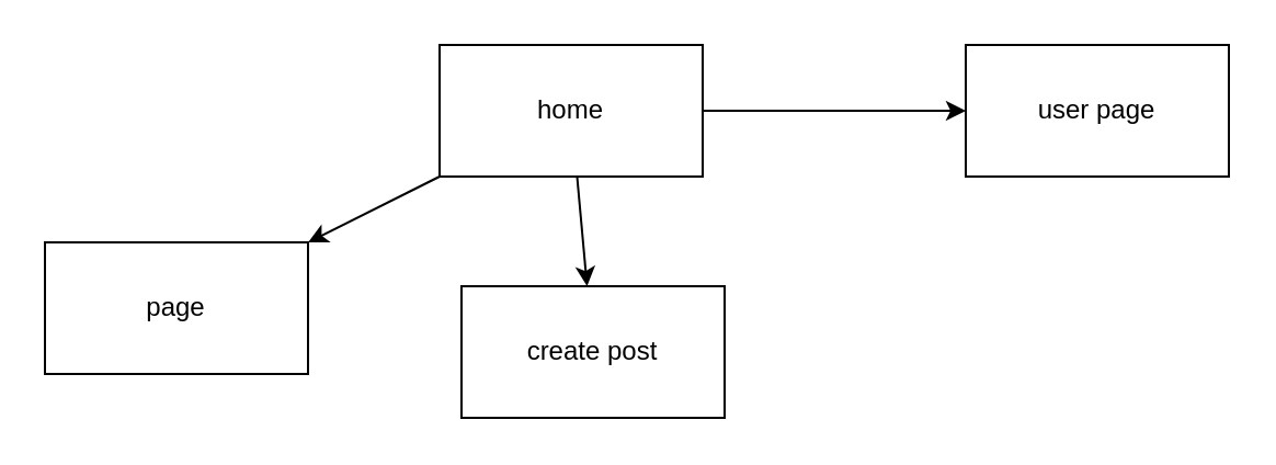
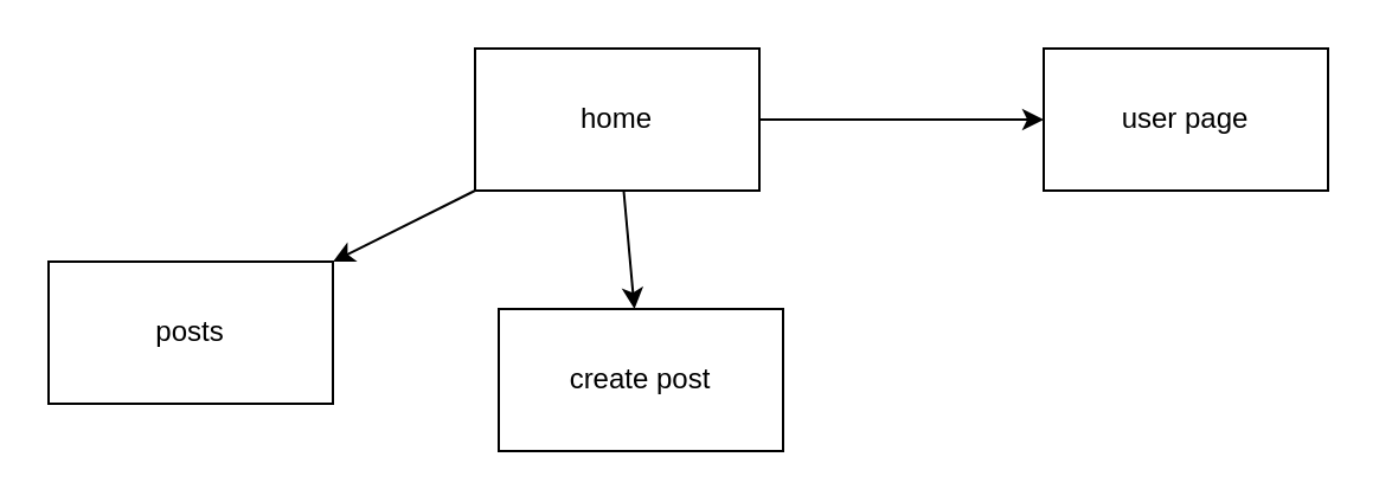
- <mxCell id="6" value="page" style="rounded=0;whiteSpace=wrap;html=1;" vertex="1" parent="1"><mxGeometry x="20" y="110" width="120" height="60" as="geometry" /></mxCell>
+ <mxCell id="6" value="posts" style="rounded=0;whiteSpace=wrap;html=1;" vertex="1" parent="1"><mxGeometry x="20" y="110" width="120" height="60" as="geometry" /></mxCell>
